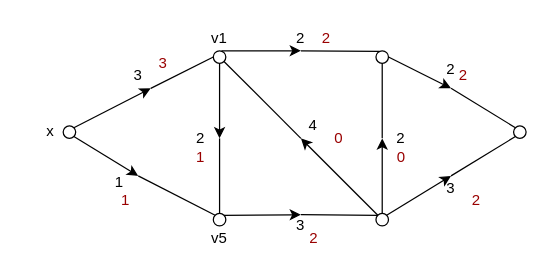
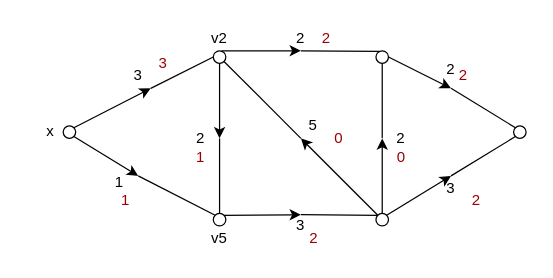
- <mxCell id="45" value="v1" style="text;html=1;strokeColor=none;fillColor=none;align=center;verticalAlign=middle;whiteSpace=wrap;rounded=0;" vertex="1" parent="1"><mxGeometry x="155" y="20" width="40" height="20" as="geometry" /></mxCell>
+ <mxCell id="45" value="v2" style="text;html=1;strokeColor=none;fillColor=none;align=center;verticalAlign=middle;whiteSpace=wrap;rounded=0;" vertex="1" parent="1"><mxGeometry x="155" y="20" width="40" height="20" as="geometry" /></mxCell>
- <mxCell id="28" value="4" style="text;html=1;strokeColor=none;fillColor=none;align=center;verticalAlign=middle;whiteSpace=wrap;rounded=0;" vertex="1" parent="1"><mxGeometry x="230" y="90" width="40" height="20" as="geometry" /></mxCell>
+ <mxCell id="28" value="5" style="text;html=1;strokeColor=none;fillColor=none;align=center;verticalAlign=middle;whiteSpace=wrap;rounded=0;" vertex="1" parent="1"><mxGeometry x="230" y="90" width="40" height="20" as="geometry" /></mxCell>
